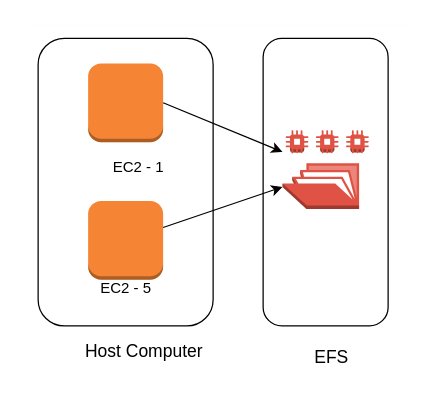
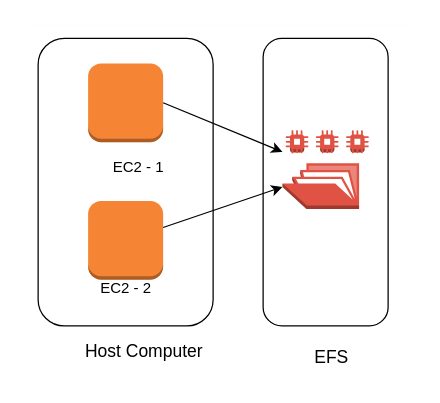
- <mxCell id="10" value="EC2 - 5" style="text;html=1;strokeColor=none;fillColor=none;align=center;verticalAlign=middle;whiteSpace=wrap;rounded=0;" parent="1" vertex="1"><mxGeometry x="52.5" y="220" width="95" height="20" as="geometry" /></mxCell>
+ <mxCell id="10" value="EC2 - 2" style="text;html=1;strokeColor=none;fillColor=none;align=center;verticalAlign=middle;whiteSpace=wrap;rounded=0;" parent="1" vertex="1"><mxGeometry x="52.5" y="220" width="95" height="20" as="geometry" /></mxCell>
